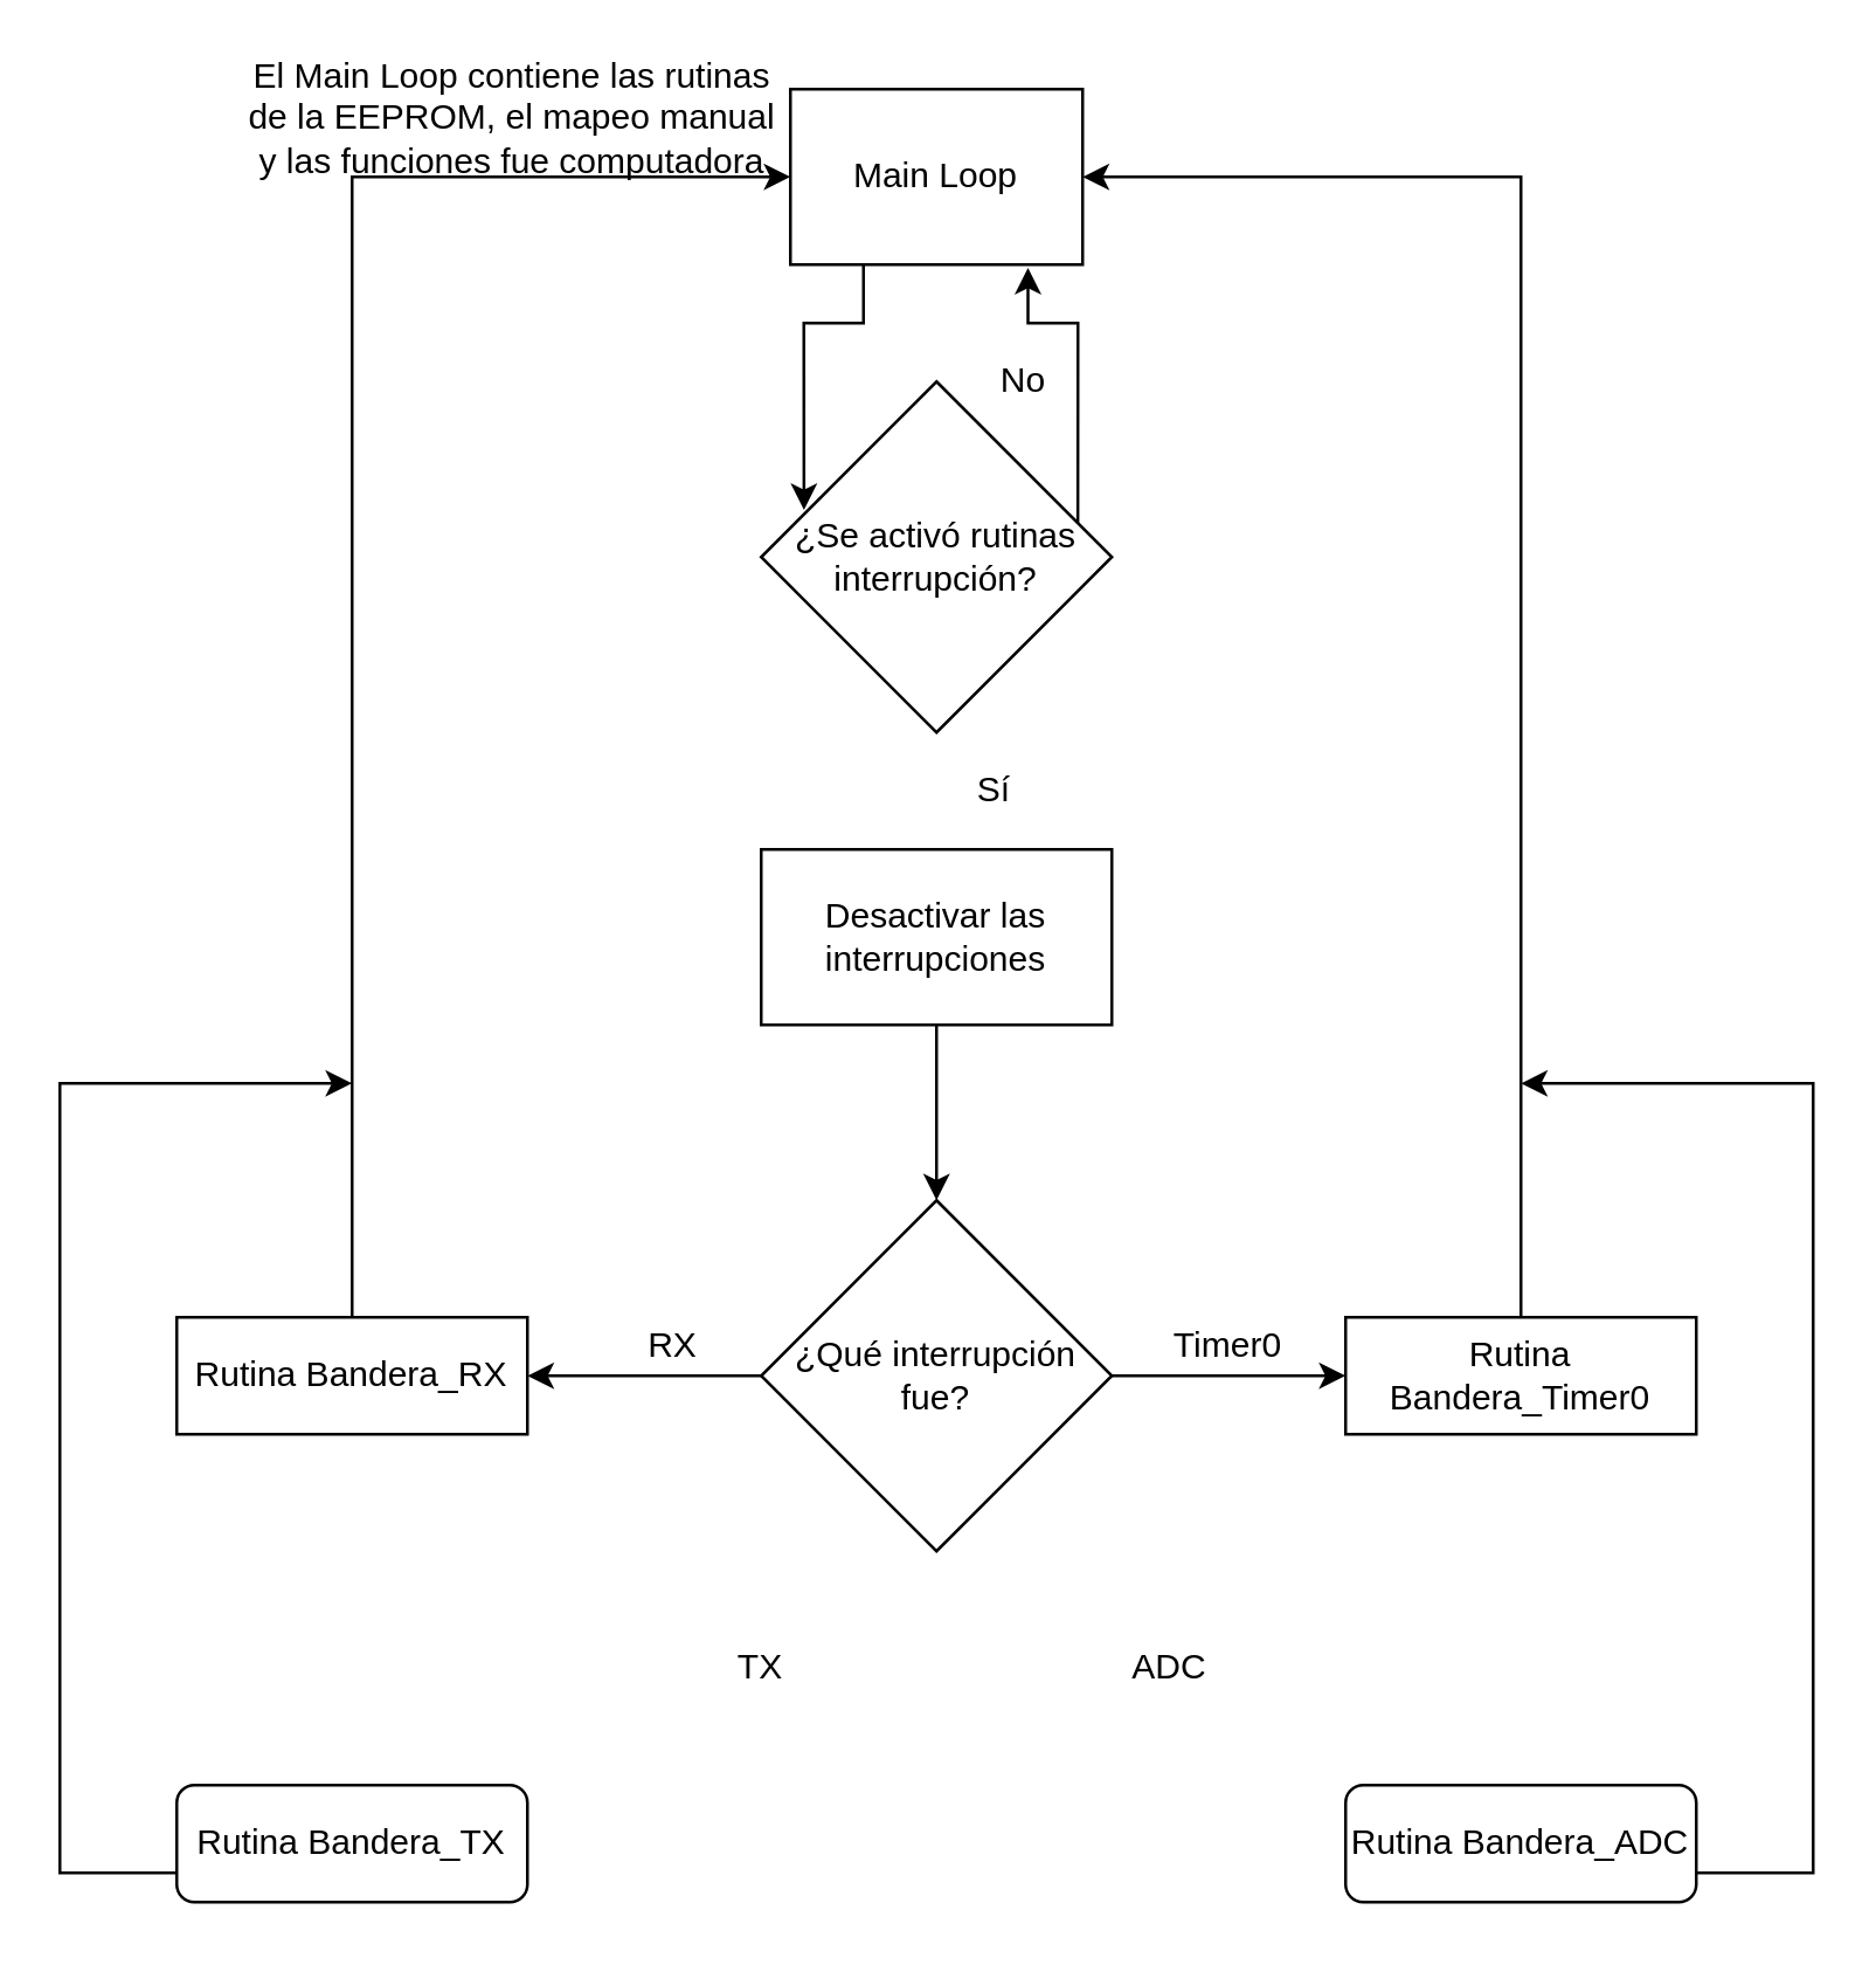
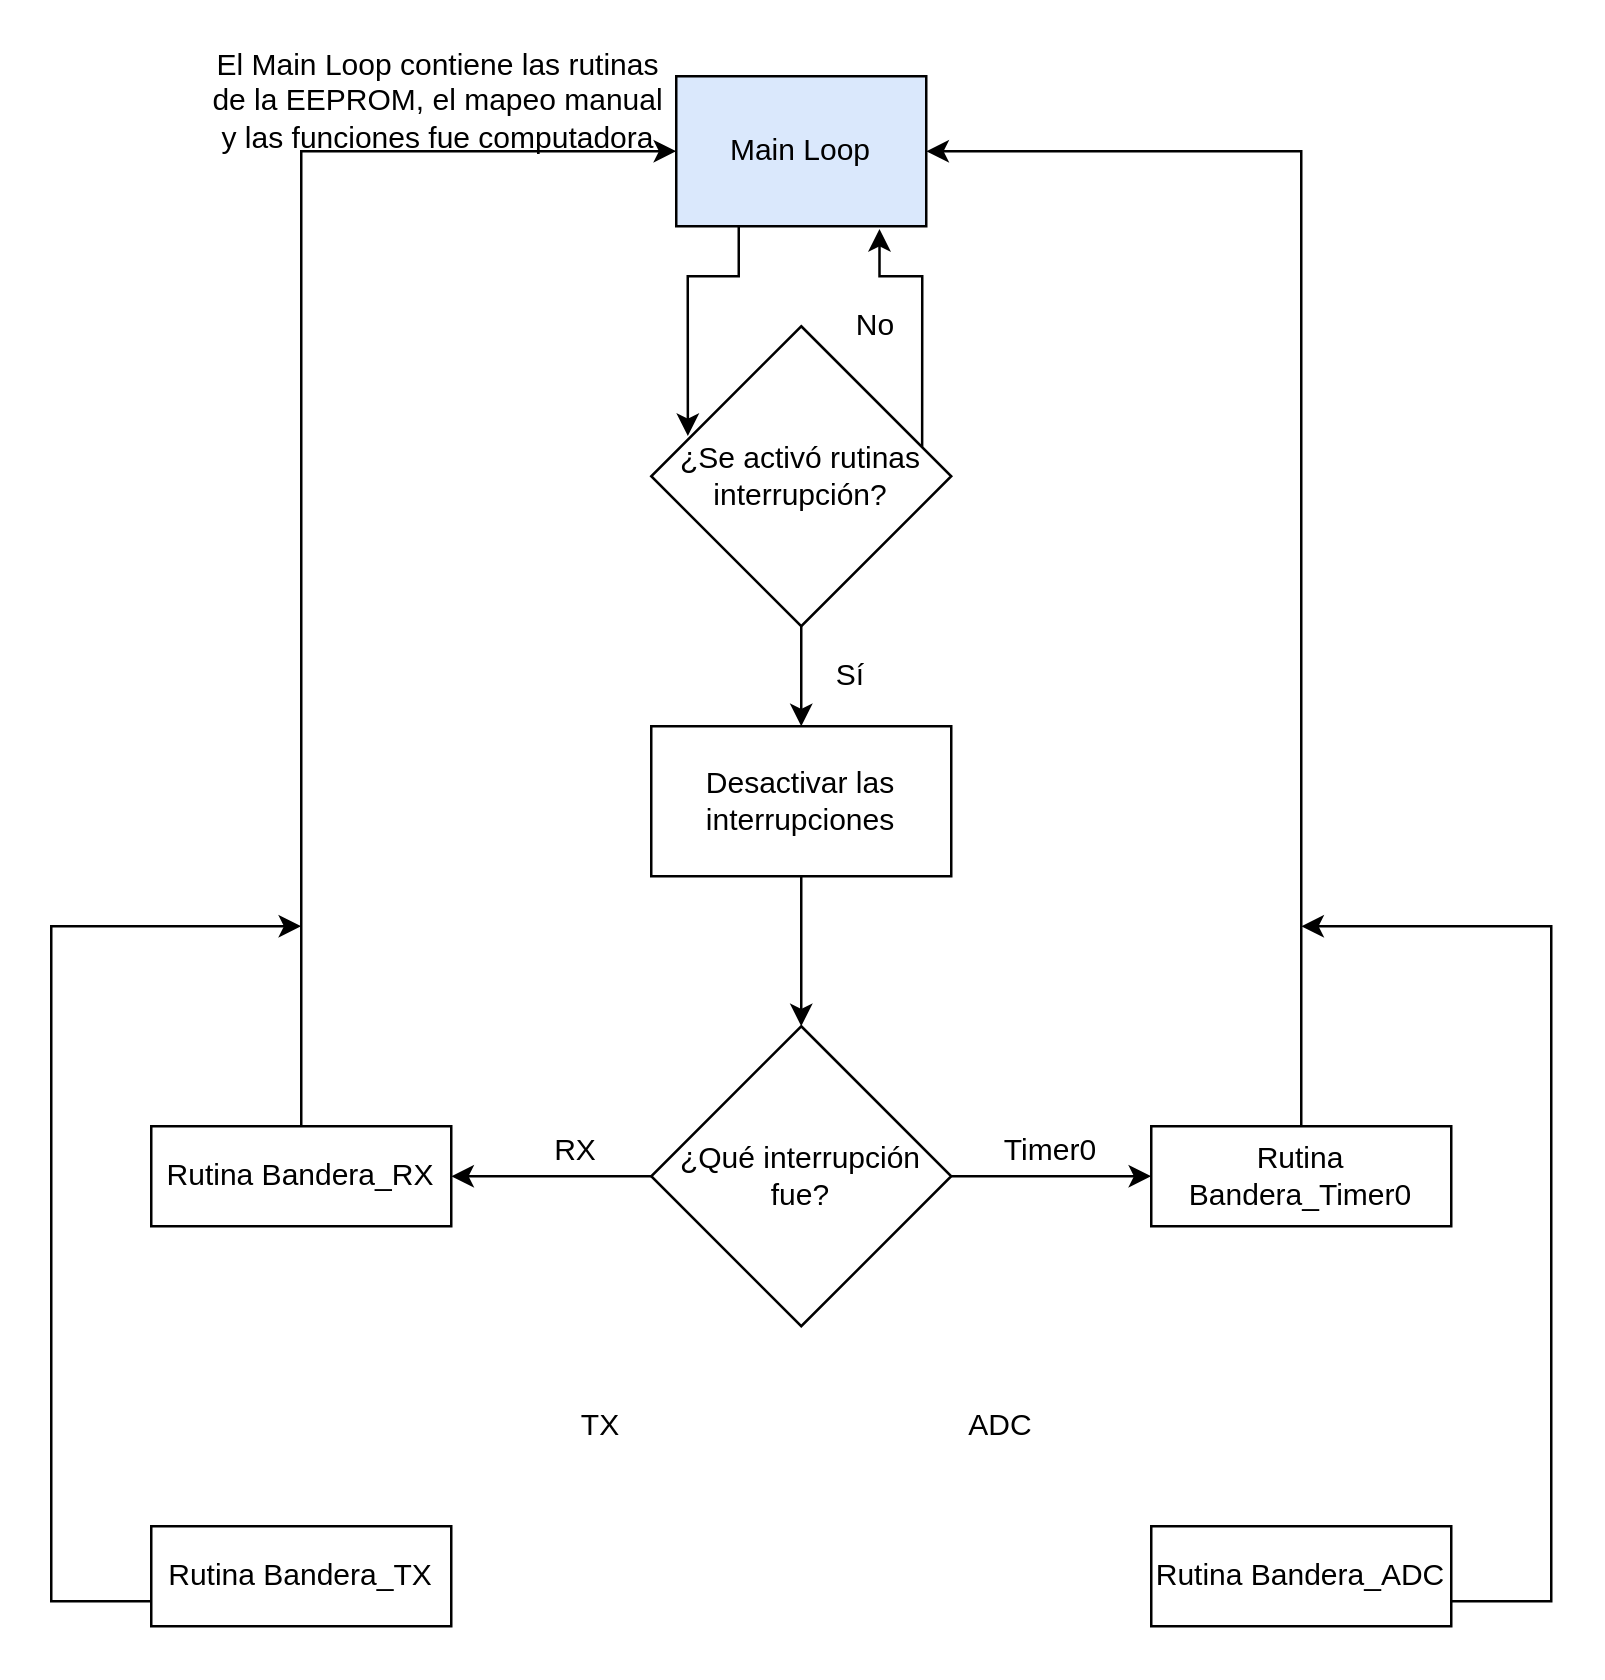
- <mxCell id="9" value="Main Loop" style="whiteSpace=wrap;html=1;" parent="1" vertex="1"><mxGeometry x="270" y="30" width="100" height="60" as="geometry" /></mxCell>
+ <mxCell id="9" value="Main Loop" style="whiteSpace=wrap;html=1;fillColor=#dae8fc;" parent="1" vertex="1"><mxGeometry x="270" y="30" width="100" height="60" as="geometry" /></mxCell>
+ <mxCell id="2" value="" style="edgeStyle=orthogonalEdgeStyle;rounded=0;orthogonalLoop=1;jettySize=auto;html=1;" parent="1" source="4" target="6" edge="1"><mxGeometry relative="1" as="geometry" /></mxCell>
- <mxCell id="23" value="TX" style="text;html=1;strokeColor=none;fillColor=none;align=center;verticalAlign=middle;whiteSpace=wrap;rounded=0;" vertex="1" parent="1"><mxGeometry x="240" y="560" width="40" height="20" as="geometry" /></mxCell>
+ <mxCell id="23" value="TX" style="text;html=1;strokeColor=none;fillColor=none;align=center;verticalAlign=middle;whiteSpace=wrap;rounded=0;" vertex="1" parent="1"><mxGeometry x="220" y="560" width="40" height="20" as="geometry" /></mxCell>
- <mxCell id="22" value="&lt;span&gt;Rutina Bandera_TX&lt;/span&gt;" style="whiteSpace=wrap;html=1;rounded=1;" vertex="1" parent="1"><mxGeometry x="60" y="610" width="120" height="40" as="geometry" /></mxCell>
+ <mxCell id="22" value="&lt;span&gt;Rutina Bandera_TX&lt;/span&gt;" style="whiteSpace=wrap;html=1;" vertex="1" parent="1"><mxGeometry x="60" y="610" width="120" height="40" as="geometry" /></mxCell>
- <mxCell id="25" value="&lt;span&gt;Rutina Bandera_ADC&lt;/span&gt;" style="whiteSpace=wrap;html=1;rounded=1;" vertex="1" parent="1"><mxGeometry x="460" y="610" width="120" height="40" as="geometry" /></mxCell>
+ <mxCell id="25" value="&lt;span&gt;Rutina Bandera_ADC&lt;/span&gt;" style="whiteSpace=wrap;html=1;" vertex="1" parent="1"><mxGeometry x="460" y="610" width="120" height="40" as="geometry" /></mxCell>
